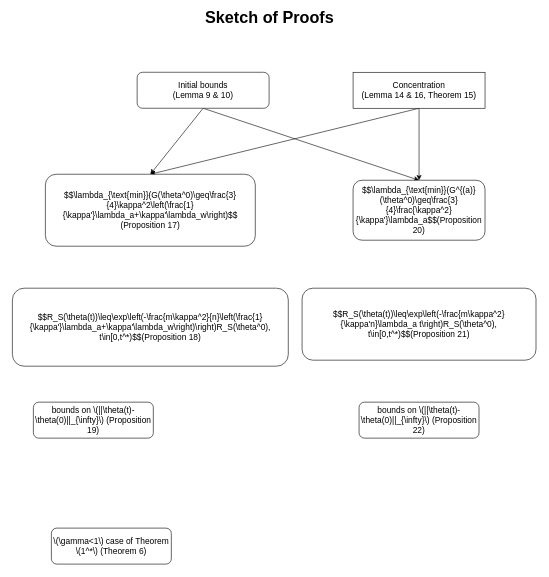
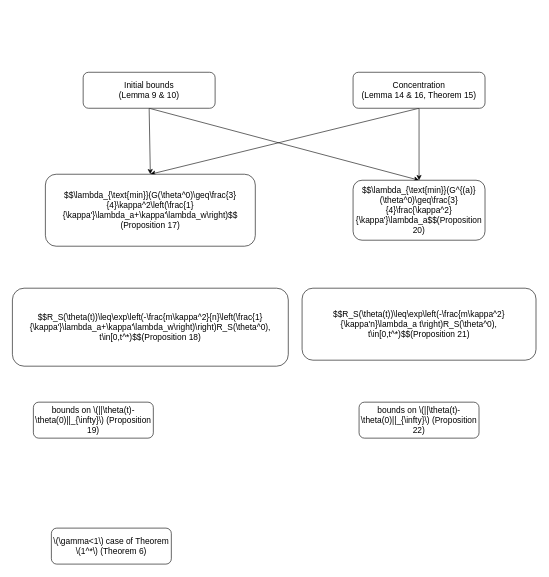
- <mxCell id="2" value="&lt;b&gt;&lt;font style=&quot;font-size: 27px&quot;&gt;Sketch of Proofs&lt;/font&gt;&lt;/b&gt;" style="text;html=1;strokeColor=none;fillColor=none;align=center;verticalAlign=middle;whiteSpace=wrap;rounded=0;" vertex="1" parent="1"><mxGeometry x="336" y="20" width="226" height="20" as="geometry" /></mxCell>
- <mxCell id="5" value="&lt;font style=&quot;font-size: 14px&quot;&gt;Initial bounds&lt;br&gt;(Lemma 9 &amp;amp; 10)&lt;br&gt;&lt;/font&gt;" style="rounded=1;whiteSpace=wrap;html=1;" vertex="1" parent="1"><mxGeometry x="228" y="120" width="220" height="60" as="geometry" /></mxCell>
+ <mxCell id="5" value="&lt;font style=&quot;font-size: 14px&quot;&gt;Initial bounds&lt;br&gt;(Lemma 9 &amp;amp; 10)&lt;br&gt;&lt;/font&gt;" style="rounded=1;whiteSpace=wrap;html=1;" vertex="1" parent="1"><mxGeometry x="138" y="120" width="220" height="60" as="geometry" /></mxCell>
- <mxCell id="8" value="&lt;span style=&quot;font-size: 14px&quot;&gt;Concentration&lt;br&gt;(Lemma 14 &amp;amp; 16, Theorem 15)&lt;br&gt;&lt;/span&gt;" style="whiteSpace=wrap;html=1;rounded=0;" vertex="1" parent="1"><mxGeometry x="588" y="120" width="220" height="60" as="geometry" /></mxCell>
+ <mxCell id="8" value="&lt;span style=&quot;font-size: 14px&quot;&gt;Concentration&lt;br&gt;(Lemma 14 &amp;amp; 16, Theorem 15)&lt;br&gt;&lt;/span&gt;" style="rounded=1;whiteSpace=wrap;html=1;" vertex="1" parent="1"><mxGeometry x="588" y="120" width="220" height="60" as="geometry" /></mxCell>
